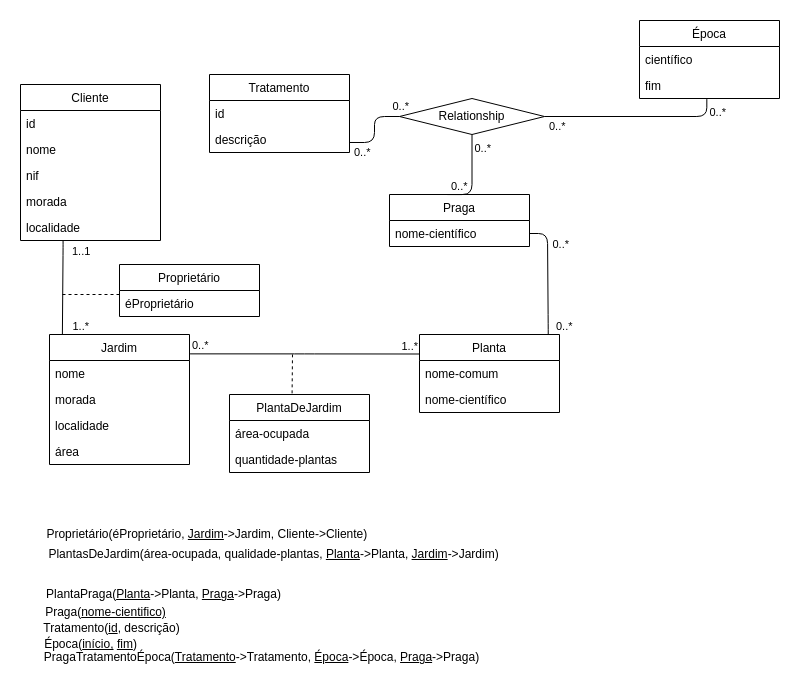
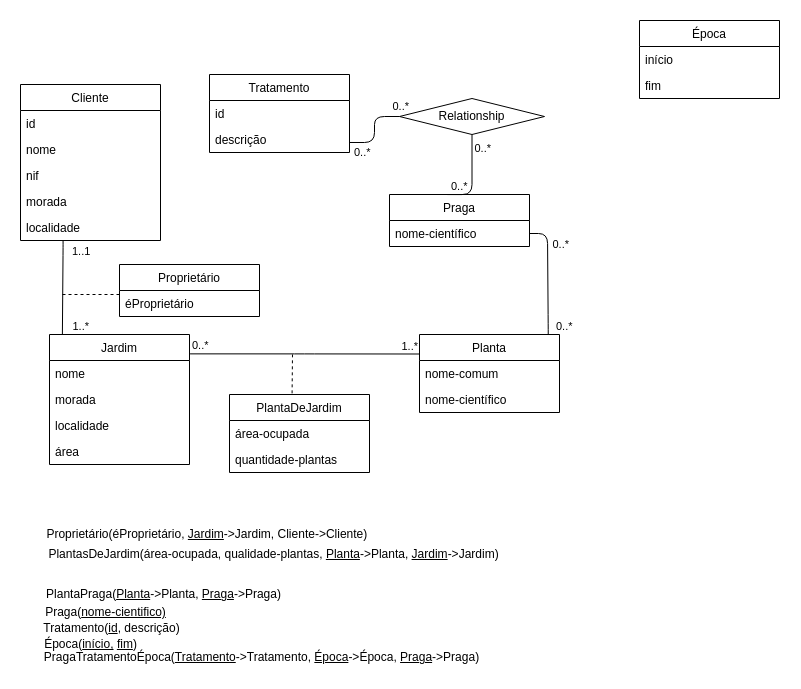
- <mxCell id="27" value="científico" style="text;strokeColor=none;fillColor=none;align=left;verticalAlign=top;spacingLeft=4;spacingRight=4;overflow=hidden;rotatable=0;points=[[0,0.5],[1,0.5]];portConstraint=eastwest;" parent="26" vertex="1"><mxGeometry y="26" width="140" height="26" as="geometry" /></mxCell>
+ <mxCell id="27" value="início" style="text;strokeColor=none;fillColor=none;align=left;verticalAlign=top;spacingLeft=4;spacingRight=4;overflow=hidden;rotatable=0;points=[[0,0.5],[1,0.5]];portConstraint=eastwest;" parent="26" vertex="1"><mxGeometry y="26" width="140" height="26" as="geometry" /></mxCell>
- <mxCell id="44" value="" style="endArrow=none;html=1;edgeStyle=orthogonalEdgeStyle;exitX=1;exitY=0.5;exitDx=0;exitDy=0;entryX=0.481;entryY=1.023;entryDx=0;entryDy=0;entryPerimeter=0;" parent="1" source="43" target="28" edge="1"><mxGeometry relative="1" as="geometry"><mxPoint x="624" y="181.792" as="sourcePoint" /><mxPoint x="534.7" y="92" as="targetPoint" /><Array as="points"><mxPoint x="706" y="116" /></Array></mxGeometry></mxCell>
- <mxCell id="45" value="0..*" style="edgeLabel;resizable=0;html=1;align=left;verticalAlign=bottom;" parent="44" connectable="0" vertex="1"><mxGeometry x="-1" relative="1" as="geometry"><mxPoint x="3.2" y="18" as="offset" /></mxGeometry></mxCell>
- <mxCell id="46" value="0..*" style="edgeLabel;resizable=0;html=1;align=right;verticalAlign=bottom;" parent="44" connectable="0" vertex="1"><mxGeometry x="1" relative="1" as="geometry"><mxPoint x="19.86" y="21.88" as="offset" /></mxGeometry></mxCell>
